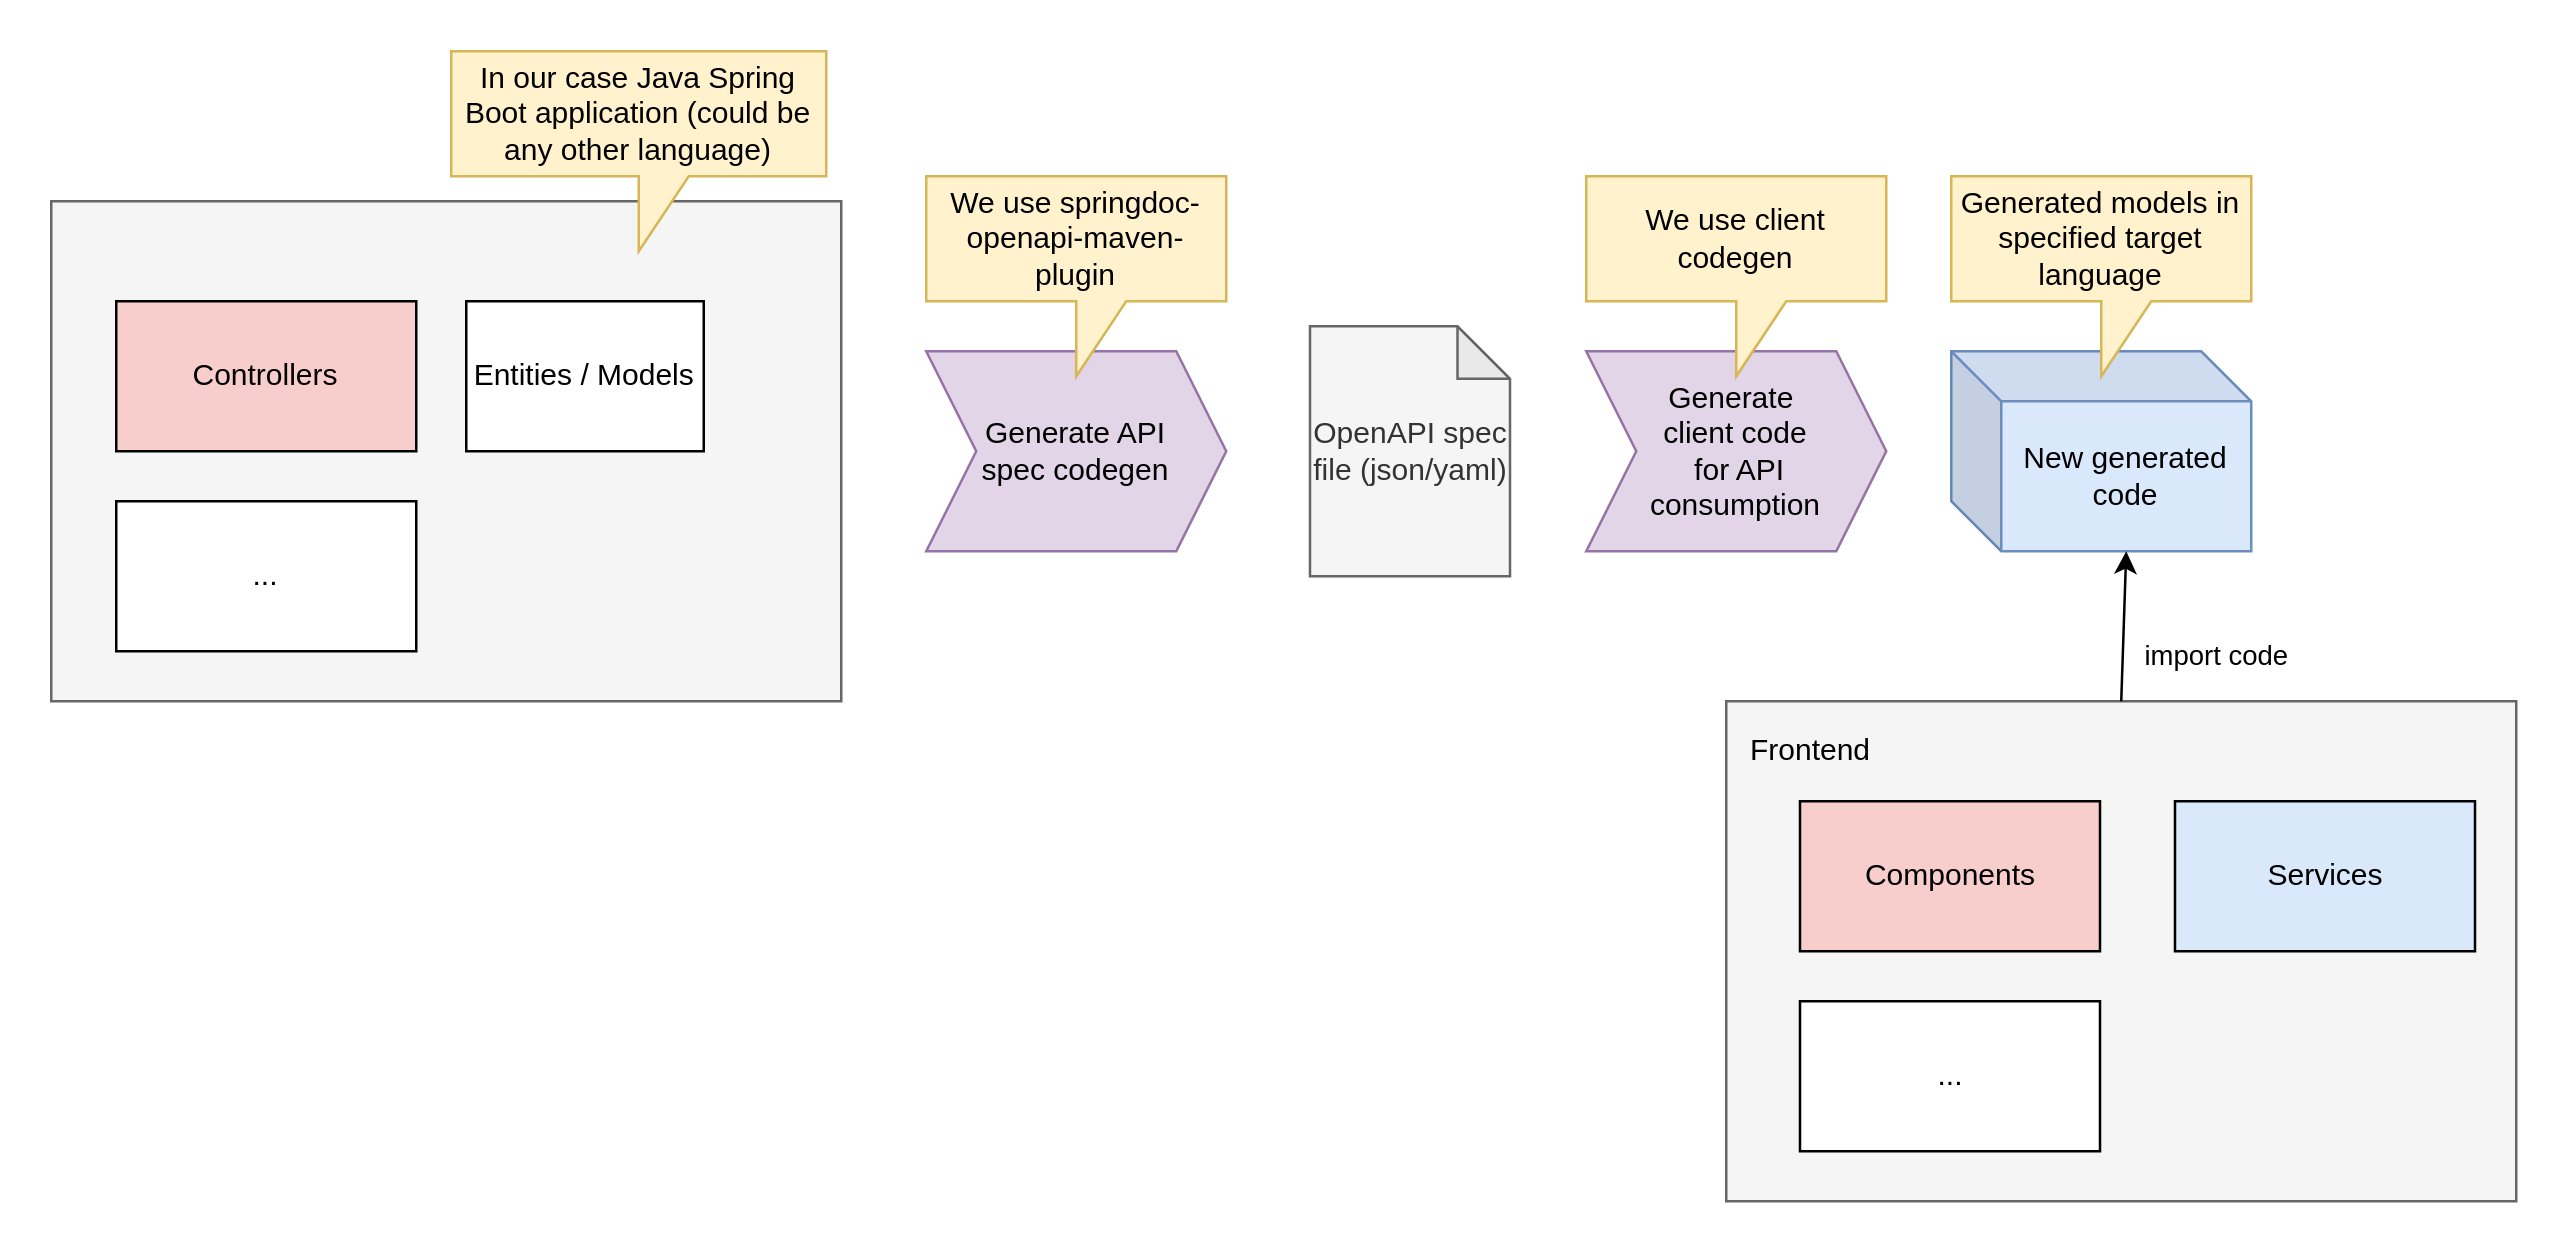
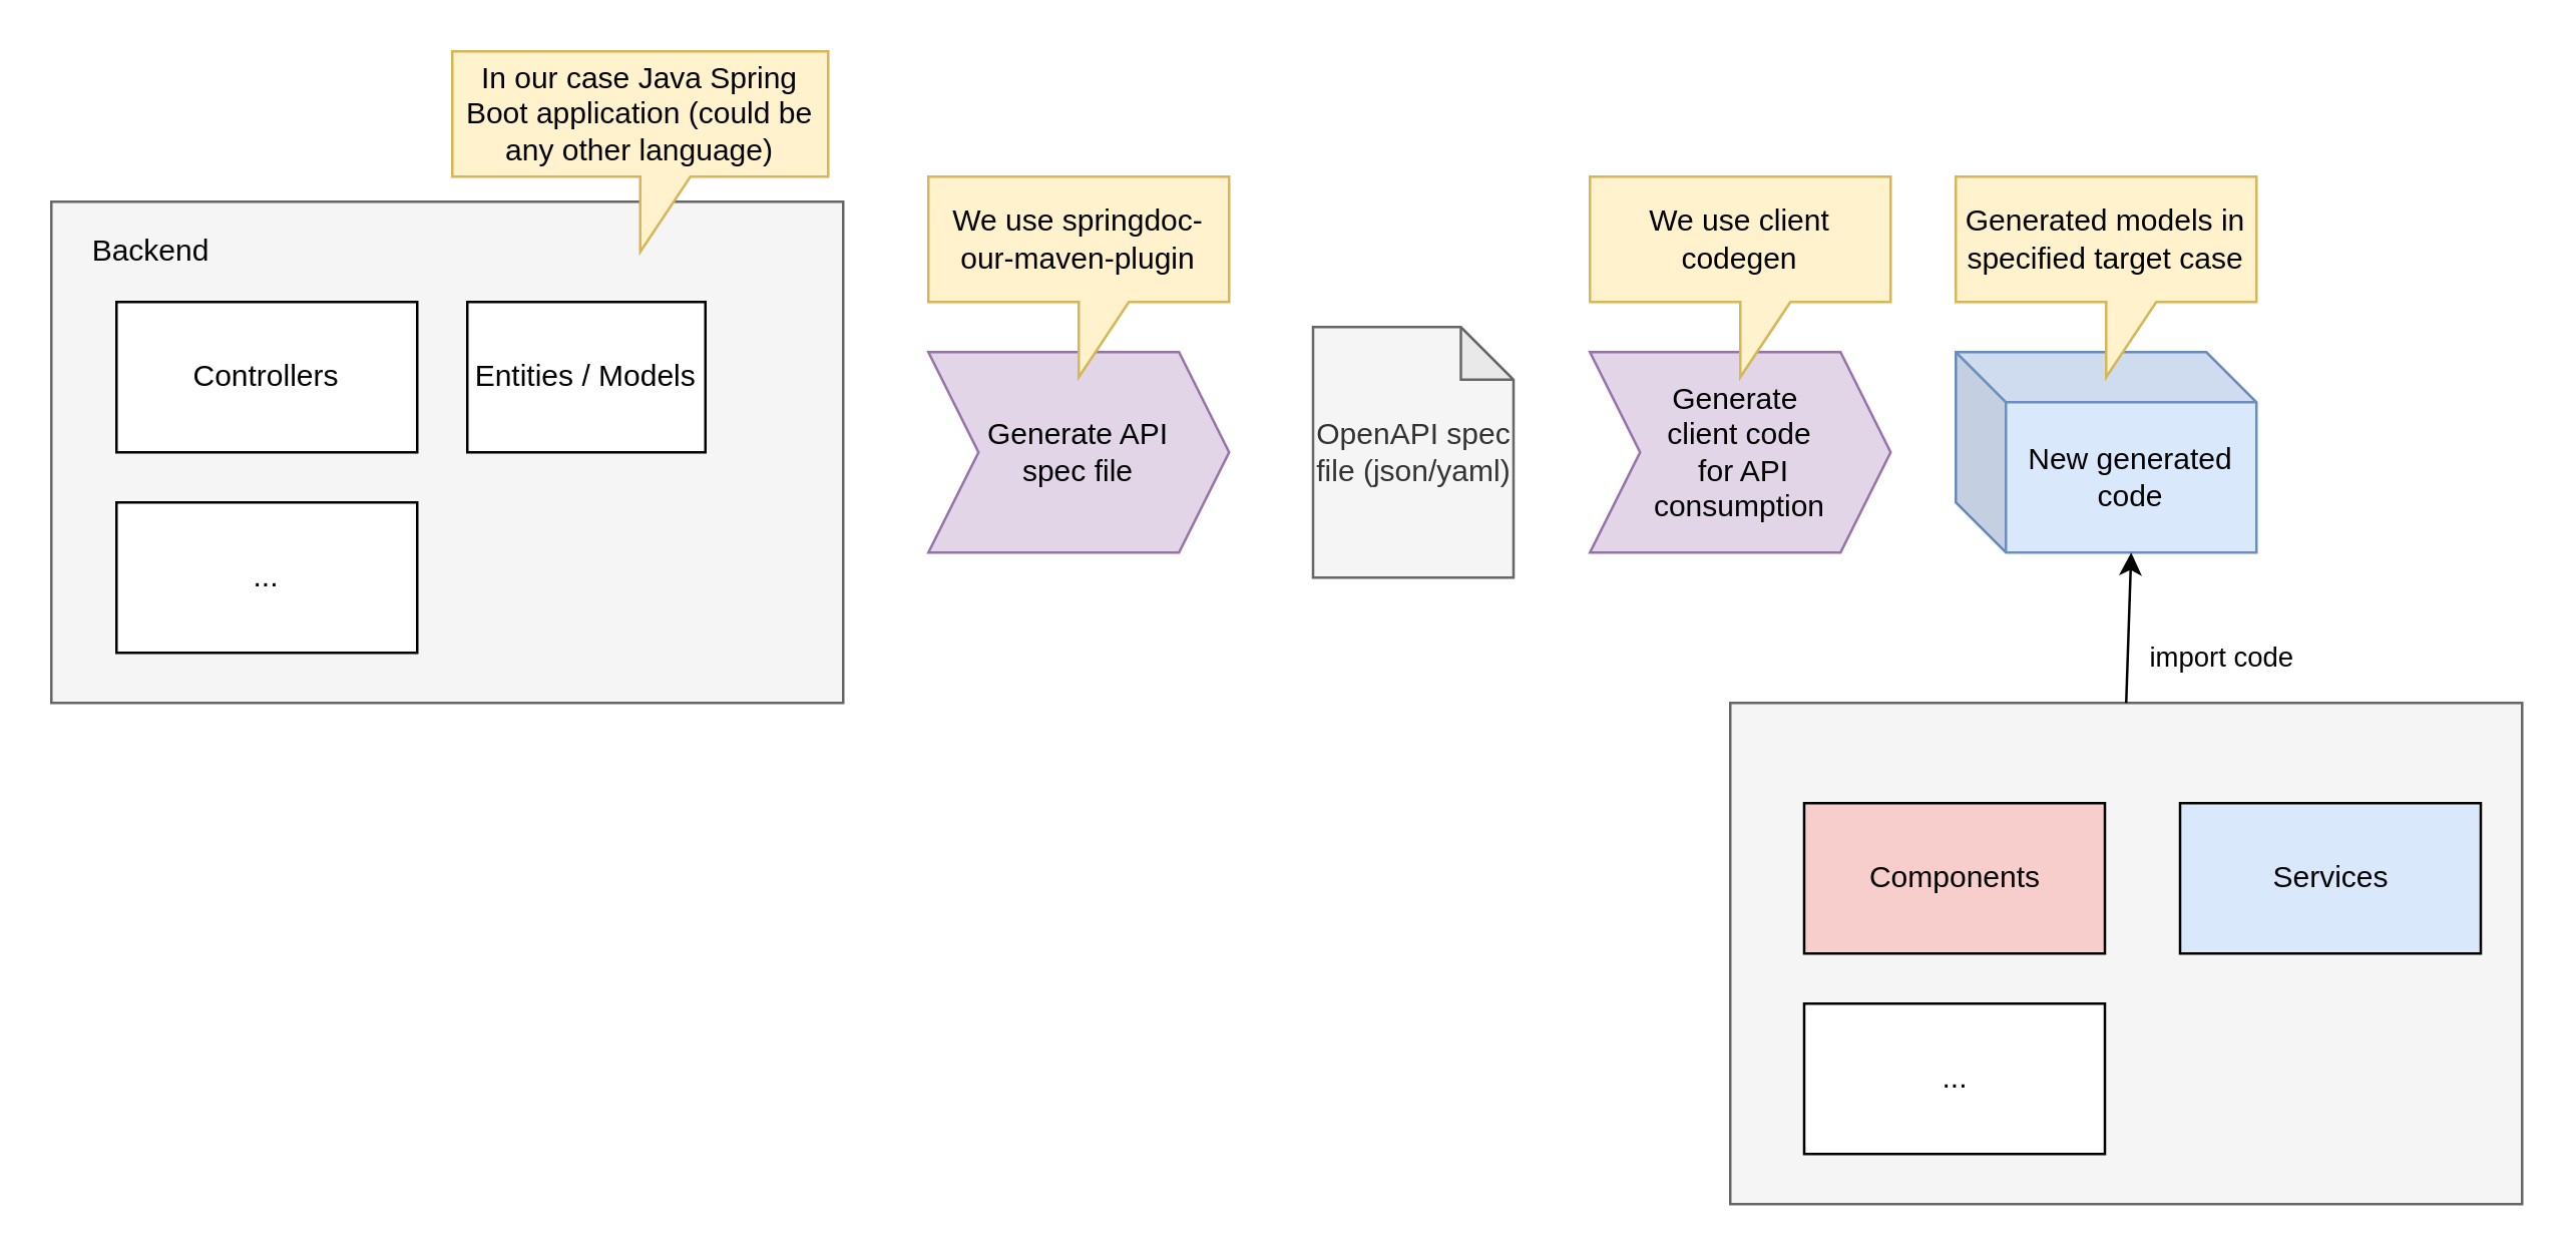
- <mxCell id="15" value="We use springdoc-openapi-maven-plugin" style="shape=callout;whiteSpace=wrap;html=1;perimeter=calloutPerimeter;fillColor=#fff2cc;strokeColor=#d6b656;" parent="1" vertex="1"><mxGeometry x="370" y="70" width="120" height="80" as="geometry" /></mxCell>
+ <mxCell id="15" value="We use springdoc-our-maven-plugin" style="shape=callout;whiteSpace=wrap;html=1;perimeter=calloutPerimeter;fillColor=#fff2cc;strokeColor=#d6b656;" parent="1" vertex="1"><mxGeometry x="370" y="70" width="120" height="80" as="geometry" /></mxCell>
- <mxCell id="11" value="Generated models in specified target language" style="shape=callout;whiteSpace=wrap;html=1;perimeter=calloutPerimeter;fillColor=#fff2cc;strokeColor=#d6b656;" parent="1" vertex="1"><mxGeometry x="780" y="70" width="120" height="80" as="geometry" /></mxCell>
+ <mxCell id="11" value="Generated models in specified target case" style="shape=callout;whiteSpace=wrap;html=1;perimeter=calloutPerimeter;fillColor=#fff2cc;strokeColor=#d6b656;" parent="1" vertex="1"><mxGeometry x="780" y="70" width="120" height="80" as="geometry" /></mxCell>
+ <mxCell id="12" value="Backend" style="text;html=1;strokeColor=none;fillColor=none;align=center;verticalAlign=middle;whiteSpace=wrap;rounded=0;" parent="1" vertex="1"><mxGeometry x="40" y="90" width="40" height="20" as="geometry" /></mxCell>
- <mxCell id="7" value="Controllers" style="rounded=0;whiteSpace=wrap;html=1;fillColor=#f8cecc;" parent="1" vertex="1"><mxGeometry x="46" y="120" width="120" height="60" as="geometry" /></mxCell>
+ <mxCell id="7" value="Controllers" style="rounded=0;whiteSpace=wrap;html=1;" parent="1" vertex="1"><mxGeometry x="46" y="120" width="120" height="60" as="geometry" /></mxCell>
- <mxCell id="5" value="Generate API &lt;br&gt;spec codegen" style="shape=step;perimeter=stepPerimeter;whiteSpace=wrap;html=1;fixedSize=1;fillColor=#e1d5e7;strokeColor=#9673a6;" parent="1" vertex="1"><mxGeometry x="370" y="140" width="120" height="80" as="geometry" /></mxCell>
+ <mxCell id="5" value="Generate API &lt;br&gt;spec file" style="shape=step;perimeter=stepPerimeter;whiteSpace=wrap;html=1;fixedSize=1;fillColor=#e1d5e7;strokeColor=#9673a6;" parent="1" vertex="1"><mxGeometry x="370" y="140" width="120" height="80" as="geometry" /></mxCell>
- <mxCell id="14" value="Frontend" style="text;html=1;strokeColor=none;fillColor=none;align=center;verticalAlign=middle;whiteSpace=wrap;rounded=0;" parent="1" vertex="1"><mxGeometry x="703.5" y="290" width="40" height="20" as="geometry" /></mxCell>
